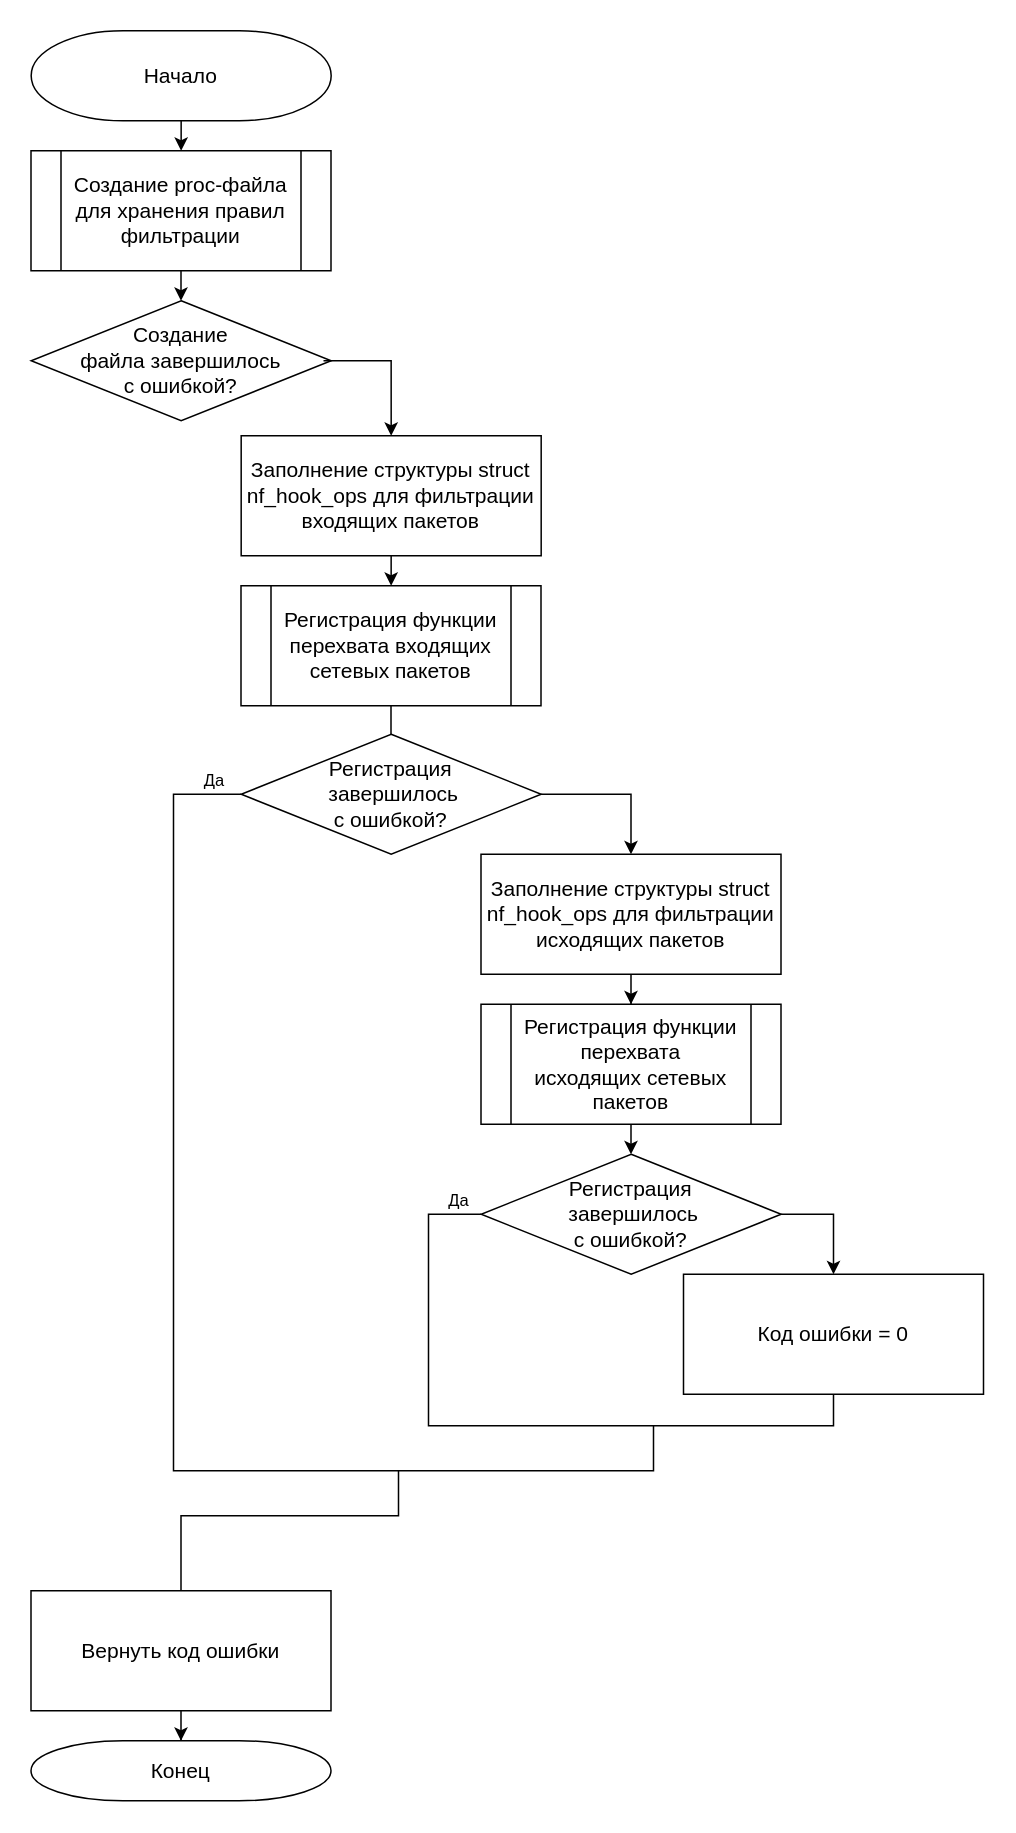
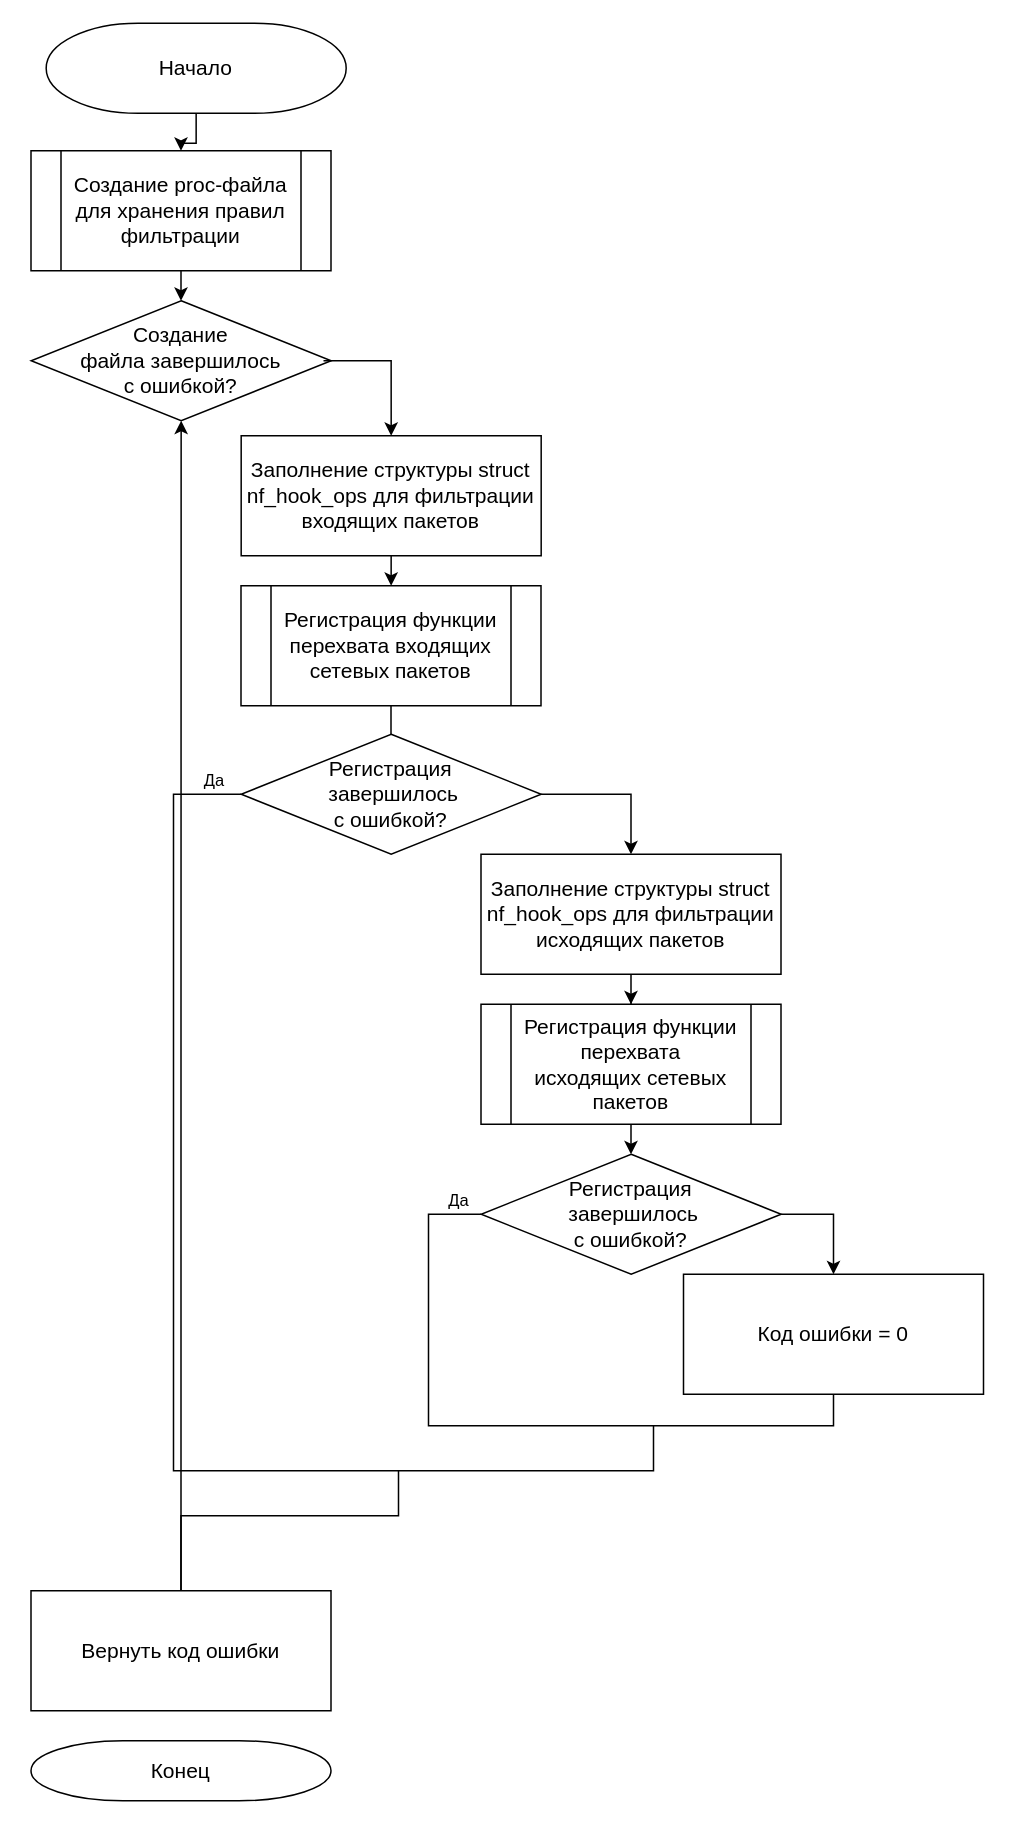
- <mxCell id="3" value="Начало" style="strokeWidth=1;shape=mxgraph.flowchart.terminator;whiteSpace=wrap;fontFamily=Helvetica;fontSize=14;fontStyle=0" parent="1" vertex="1"><mxGeometry x="20.12" y="20" width="200" height="60" as="geometry" /></mxCell>
+ <mxCell id="3" value="Начало" style="strokeWidth=1;shape=mxgraph.flowchart.terminator;whiteSpace=wrap;fontFamily=Helvetica;fontSize=14;fontStyle=0" parent="1" vertex="1"><mxGeometry x="30.12" y="15" width="200" height="60" as="geometry" /></mxCell>
- <mxCell id="7" style="edgeStyle=orthogonalEdgeStyle;rounded=0;orthogonalLoop=1;jettySize=auto;html=1;entryX=0.5;entryY=0;entryDx=0;entryDy=0;entryPerimeter=0;" parent="1" source="12" target="8" edge="1"><mxGeometry relative="1" as="geometry" /></mxCell>
+ <mxCell id="7" style="edgeStyle=orthogonalEdgeStyle;rounded=0;orthogonalLoop=1;jettySize=auto;html=1;" parent="1" source="12" target="4" edge="1"><mxGeometry relative="1" as="geometry" /></mxCell>
